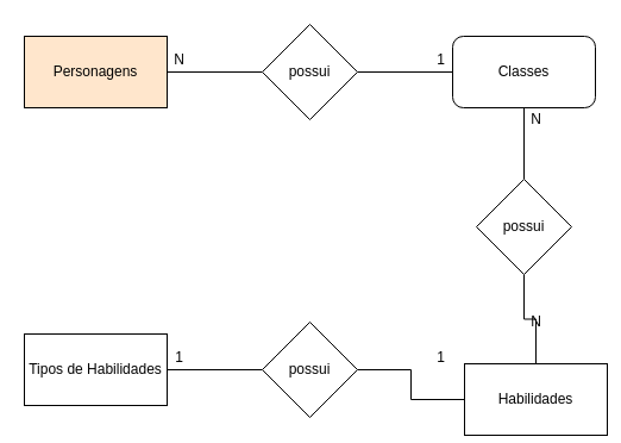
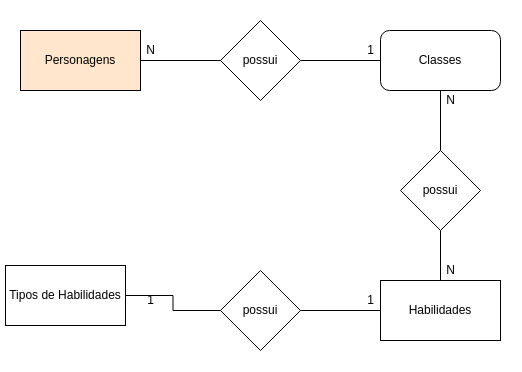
- <mxCell id="15" value="Tipos de Habilidades" style="rounded=0;whiteSpace=wrap;html=1;" parent="1" vertex="1"><mxGeometry x="20" y="280" width="120" height="60" as="geometry" /></mxCell>
+ <mxCell id="15" value="Tipos de Habilidades" style="rounded=0;whiteSpace=wrap;html=1;" parent="1" vertex="1"><mxGeometry x="5" y="265" width="120" height="60" as="geometry" /></mxCell>
- <mxCell id="3" value="Habilidades" style="rounded=0;whiteSpace=wrap;html=1;" parent="1" vertex="1"><mxGeometry x="390" y="305" width="120" height="60" as="geometry" /></mxCell>
+ <mxCell id="3" value="Habilidades" style="rounded=0;whiteSpace=wrap;html=1;" parent="1" vertex="1"><mxGeometry x="380" y="280" width="120" height="60" as="geometry" /></mxCell>
